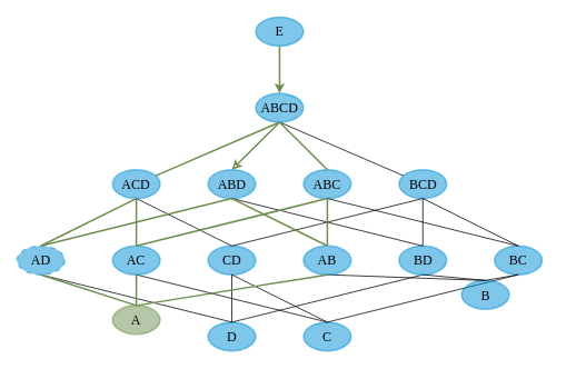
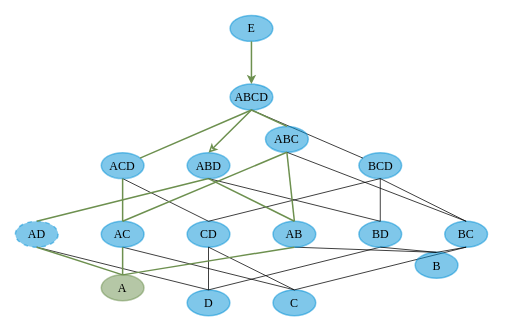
- <mxCell id="13" value="ABC" style="ellipse;whiteSpace=wrap;html=1;rounded=1;shadow=0;glass=0;labelBackgroundColor=none;strokeColor=#008FD5;strokeWidth=2;fillColor=#008FD5;gradientColor=none;fontFamily=Palatino;fontSize=16;fontColor=#000000;align=center;opacity=50;spacing=15;verticalAlign=middle;horizontal=1;aspect=fixed;" vertex="1" parent="3"><mxGeometry x="343.2" y="182.763" width="56.907" height="34.474" as="geometry" /></mxCell>
+ <mxCell id="13" value="ABC" style="ellipse;whiteSpace=wrap;html=1;rounded=1;shadow=0;glass=0;labelBackgroundColor=none;strokeColor=#008FD5;strokeWidth=2;fillColor=#008FD5;gradientColor=none;fontFamily=Palatino;fontSize=16;fontColor=#000000;align=center;opacity=50;spacing=15;verticalAlign=middle;horizontal=1;aspect=fixed;" vertex="1" parent="3"><mxGeometry x="333.2" y="147.763" width="56.907" height="34.474" as="geometry" /></mxCell>
- <mxCell id="20" value="" style="rounded=0;orthogonalLoop=1;jettySize=auto;html=1;strokeColor=#6D904F;fontFamily=Palatino;fontSize=16;endArrow=none;endFill=0;entryX=0.5;entryY=0;entryDx=0;entryDy=0;exitX=0.5;exitY=1;exitDx=0;exitDy=0;strokeWidth=2;orthogonal=1;" edge="1" parent="3" source="16" target="18"><mxGeometry relative="1" as="geometry" /></mxCell>
